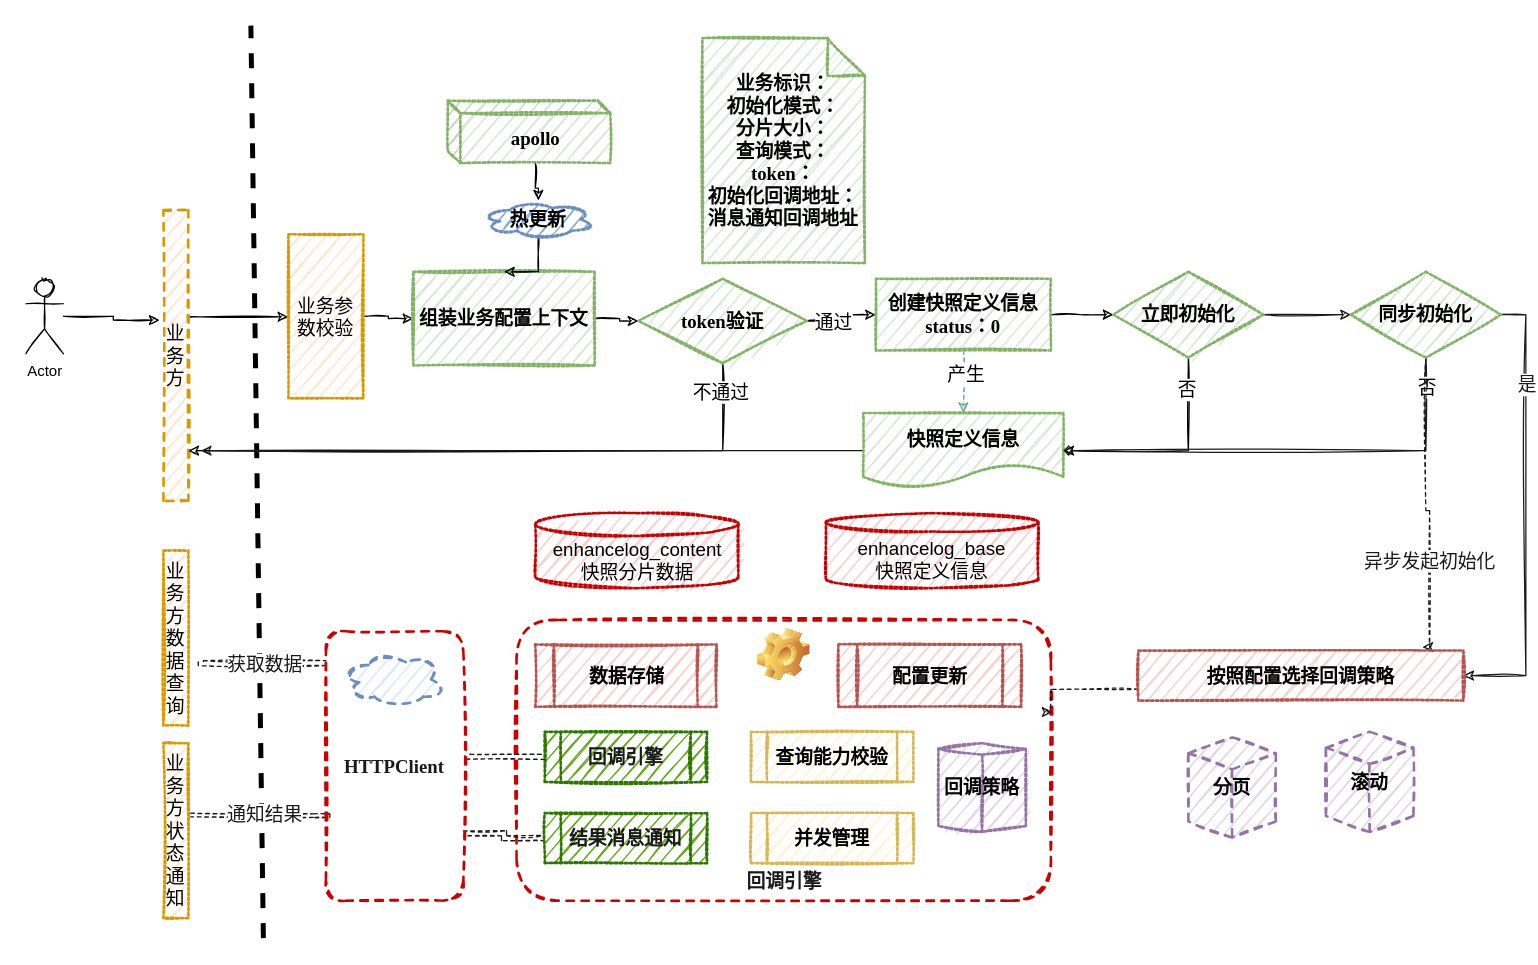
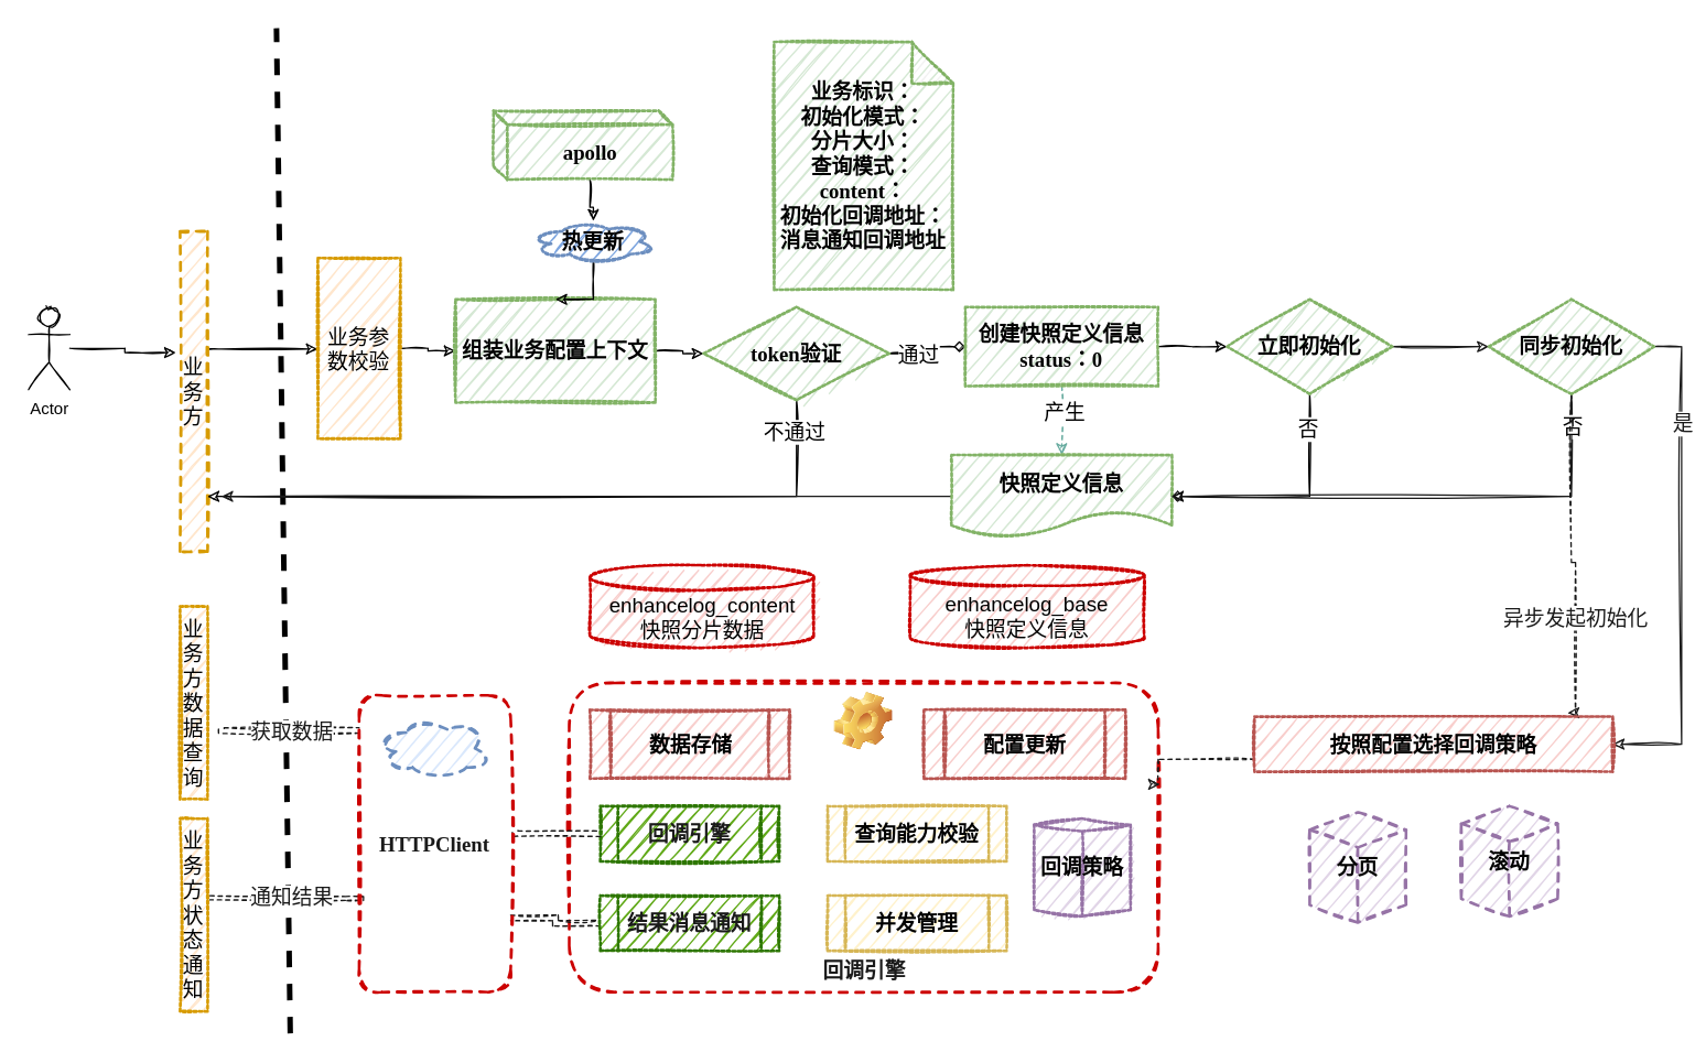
- <mxCell id="13" value="业务标识：&lt;br&gt;初始化模式：&lt;br&gt;分片大小：&lt;br&gt;查询模式：&lt;br&gt;token：&lt;br&gt;初始化回调地址：&lt;br&gt;消息通知回调地址" style="shape=note;whiteSpace=wrap;html=1;backgroundOutline=1;darkOpacity=0.05;dashed=1;dashPattern=1 1;fontFamily=Verdana;fontSize=15;fontStyle=1;strokeColor=#82b366;strokeWidth=2;fillColor=#d5e8d4;sketch=1;align=center;" vertex="1" parent="1"><mxGeometry x="561.25" y="30" width="130" height="180" as="geometry" /></mxCell>
+ <mxCell id="13" value="业务标识：&lt;br&gt;初始化模式：&lt;br&gt;分片大小：&lt;br&gt;查询模式：&lt;br&gt;content：&lt;br&gt;初始化回调地址：&lt;br&gt;消息通知回调地址" style="shape=note;whiteSpace=wrap;html=1;backgroundOutline=1;darkOpacity=0.05;dashed=1;dashPattern=1 1;fontFamily=Verdana;fontSize=15;fontStyle=1;strokeColor=#82b366;strokeWidth=2;fillColor=#d5e8d4;sketch=1;align=center;" vertex="1" parent="1"><mxGeometry x="561.25" y="30" width="130" height="180" as="geometry" /></mxCell>
- <mxCell id="18" value="" style="edgeStyle=orthogonalEdgeStyle;rounded=0;sketch=1;orthogonalLoop=1;jettySize=auto;html=1;fontFamily=Verdana;fontSize=15;" edge="1" parent="1" source="22" target="26"><mxGeometry relative="1" as="geometry" /></mxCell>
+ <mxCell id="18" value="" style="edgeStyle=orthogonalEdgeStyle;rounded=0;sketch=1;orthogonalLoop=1;jettySize=auto;html=1;fontFamily=Verdana;fontSize=15;endArrow=diamond;" edge="1" parent="1" source="22" target="26"><mxGeometry relative="1" as="geometry" /></mxCell>
